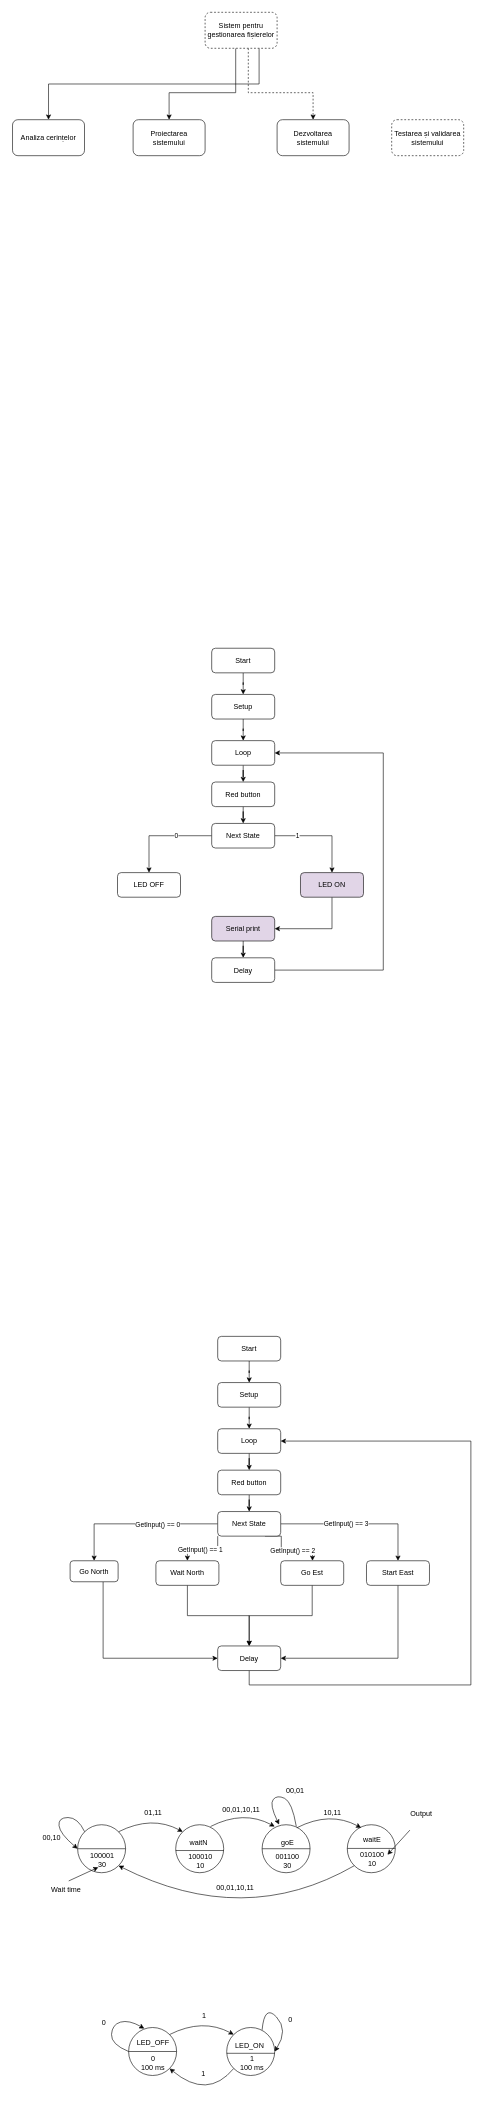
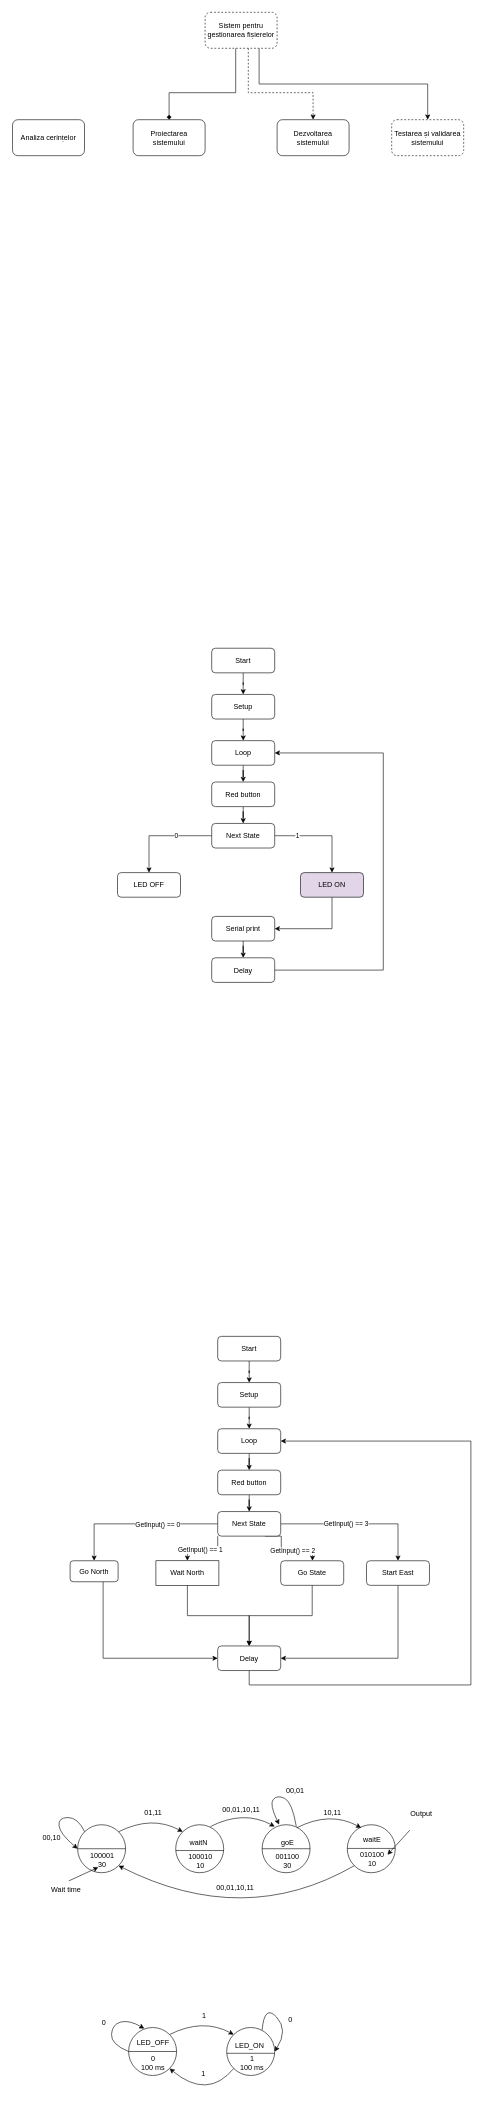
- <mxCell id="4" style="edgeStyle=orthogonalEdgeStyle;rounded=0;orthogonalLoop=1;jettySize=auto;html=1;exitX=0.75;exitY=1;exitDx=0;exitDy=0;" parent="1" source="5" target="6" edge="1"><mxGeometry relative="1" as="geometry" /></mxCell>
+ <mxCell id="4" style="edgeStyle=orthogonalEdgeStyle;rounded=0;orthogonalLoop=1;jettySize=auto;html=1;exitX=0.75;exitY=1;exitDx=0;exitDy=0;entryX=0.5;entryY=0;entryDx=0;entryDy=0;" parent="1" source="5" target="9" edge="1"><mxGeometry relative="1" as="geometry" /></mxCell>
- <mxCell id="2" style="edgeStyle=orthogonalEdgeStyle;rounded=0;orthogonalLoop=1;jettySize=auto;html=1;" parent="1" source="5" target="7" edge="1"><mxGeometry relative="1" as="geometry"><Array as="points"><mxPoint x="392" y="154" /><mxPoint x="281" y="154" /></Array></mxGeometry></mxCell>
+ <mxCell id="2" style="edgeStyle=orthogonalEdgeStyle;rounded=0;orthogonalLoop=1;jettySize=auto;html=1;endArrow=diamond;" parent="1" source="5" target="7" edge="1"><mxGeometry relative="1" as="geometry"><Array as="points"><mxPoint x="392" y="154" /><mxPoint x="281" y="154" /></Array></mxGeometry></mxCell>
- <mxCell id="27" value="Serial print" style="rounded=1;whiteSpace=wrap;html=1;fillColor=#e1d5e7;" parent="1" vertex="1"><mxGeometry x="352" y="1527" width="105" height="41" as="geometry" /></mxCell>
+ <mxCell id="27" value="Serial print" style="rounded=1;whiteSpace=wrap;html=1;" parent="1" vertex="1"><mxGeometry x="352" y="1527" width="105" height="41" as="geometry" /></mxCell>
- <mxCell id="48" value="Wait North" style="rounded=1;whiteSpace=wrap;html=1;" parent="1" vertex="1"><mxGeometry x="259" y="2601" width="105" height="41" as="geometry" /></mxCell>
+ <mxCell id="48" value="Wait North" style="whiteSpace=wrap;html=1;rounded=0;" parent="1" vertex="1"><mxGeometry x="259" y="2601" width="105" height="41" as="geometry" /></mxCell>
- <mxCell id="56" value="Go Est" style="rounded=1;whiteSpace=wrap;html=1;" parent="1" vertex="1"><mxGeometry x="467" y="2601" width="105" height="41" as="geometry" /></mxCell>
+ <mxCell id="56" value="Go State" style="rounded=1;whiteSpace=wrap;html=1;" parent="1" vertex="1"><mxGeometry x="467" y="2601" width="105" height="41" as="geometry" /></mxCell>
